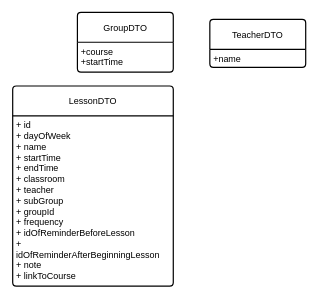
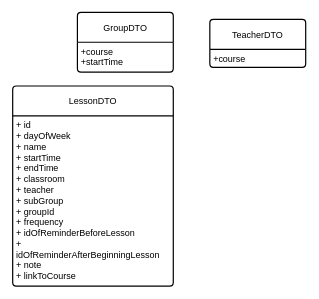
- <mxCell id="3" value="+name" style="align=left;strokeColor=none;fillColor=none;spacingLeft=4;spacingRight=4;fontSize=15;verticalAlign=top;resizable=0;rotatable=0;part=1;html=1;whiteSpace=wrap;" parent="2" vertex="1"><mxGeometry y="50" width="160" height="30" as="geometry" /></mxCell>
+ <mxCell id="3" value="+course" style="align=left;strokeColor=none;fillColor=none;spacingLeft=4;spacingRight=4;fontSize=15;verticalAlign=top;resizable=0;rotatable=0;part=1;html=1;whiteSpace=wrap;" parent="2" vertex="1"><mxGeometry y="50" width="160" height="30" as="geometry" /></mxCell>
